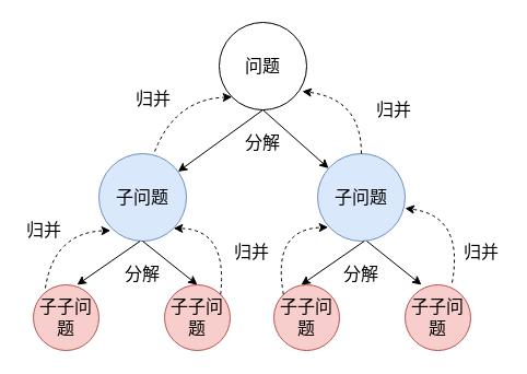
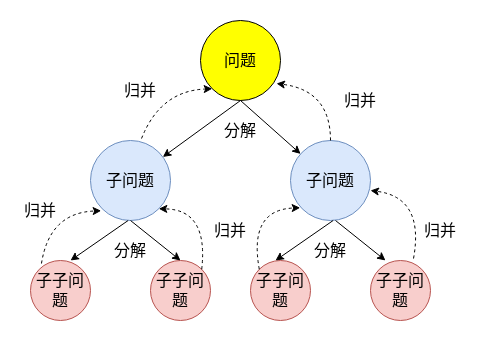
- <mxCell id="2" value="问题" style="ellipse;whiteSpace=wrap;html=1;aspect=fixed;fillColor=#ffffff;fontSize=16;" vertex="1" parent="1"><mxGeometry x="200" y="20" width="80" height="80" as="geometry" /></mxCell>
+ <mxCell id="2" value="问题" style="ellipse;whiteSpace=wrap;html=1;aspect=fixed;fillColor=#FFFF00;fontSize=16;" vertex="1" parent="1"><mxGeometry x="200" y="20" width="80" height="80" as="geometry" /></mxCell>
